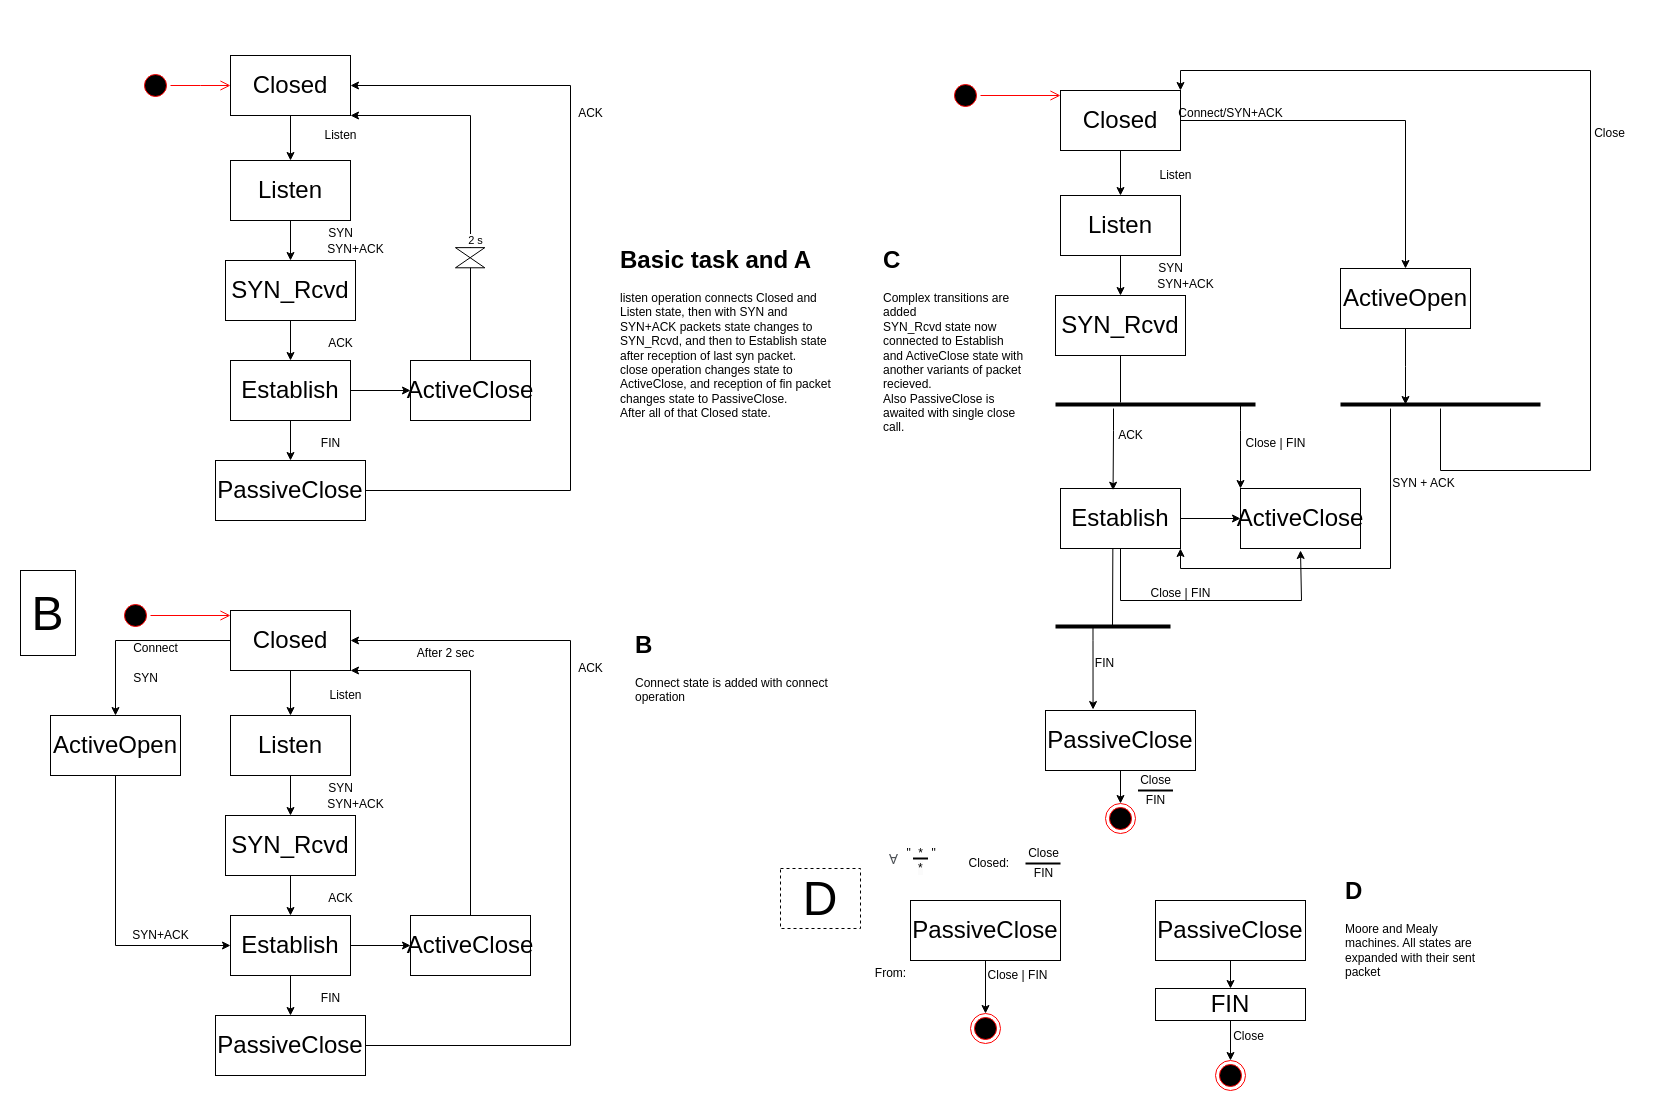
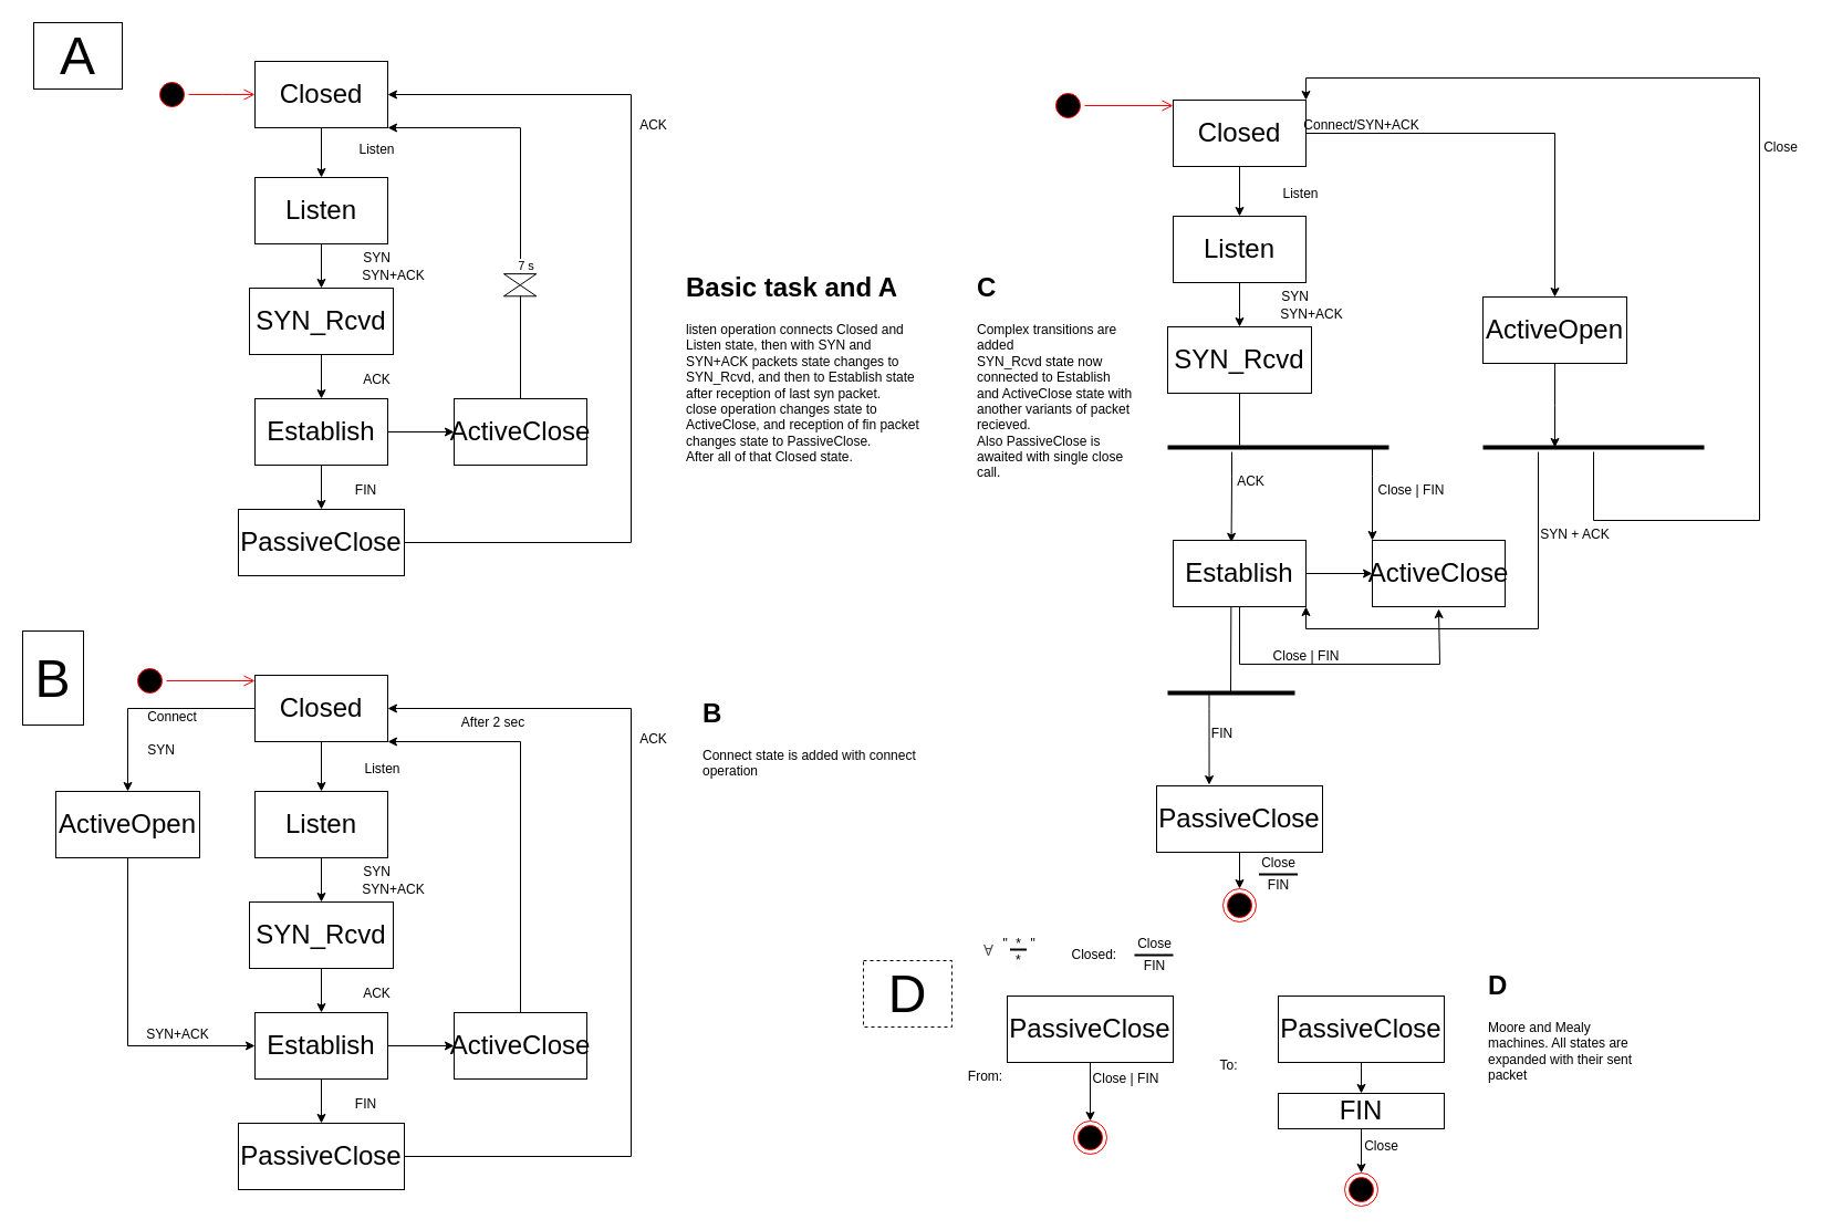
+ <mxCell id="22" value="&lt;font style=&quot;font-size: 48px;&quot;&gt;A&lt;/font&gt;" style="rounded=0;whiteSpace=wrap;html=1;" parent="1" vertex="1"><mxGeometry x="30" y="20" width="80" height="60" as="geometry" /></mxCell>
- <mxCell id="117" value="2 s" style="edgeLabel;html=1;align=center;verticalAlign=middle;resizable=0;points=[];" vertex="1" connectable="0" parent="1"><mxGeometry x="472.638" y="237.725" as="geometry"><mxPoint x="2" y="2" as="offset" /></mxGeometry></mxCell>
+ <mxCell id="117" value="7 s" style="edgeLabel;html=1;align=center;verticalAlign=middle;resizable=0;points=[];" vertex="1" connectable="0" parent="1"><mxGeometry x="472.638" y="237.725" as="geometry"><mxPoint x="2" y="2" as="offset" /></mxGeometry></mxCell>
+ <mxCell id="108" value="To:" style="text;html=1;align=center;verticalAlign=middle;resizable=0;points=[];autosize=1;strokeColor=none;fillColor=none;" parent="1" vertex="1"><mxGeometry x="1090" y="948" width="40" height="30" as="geometry" /></mxCell>
